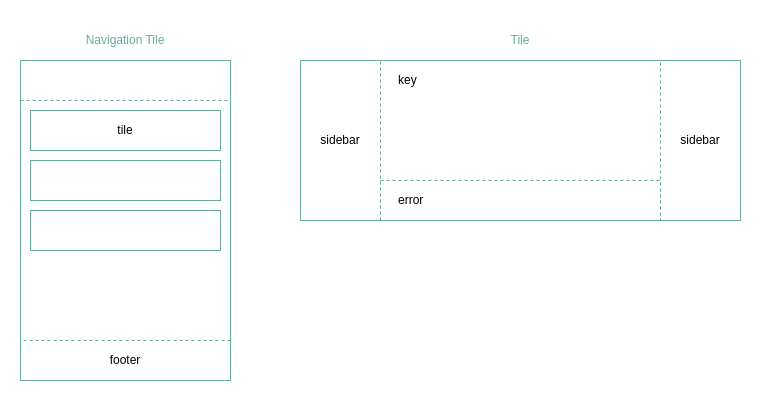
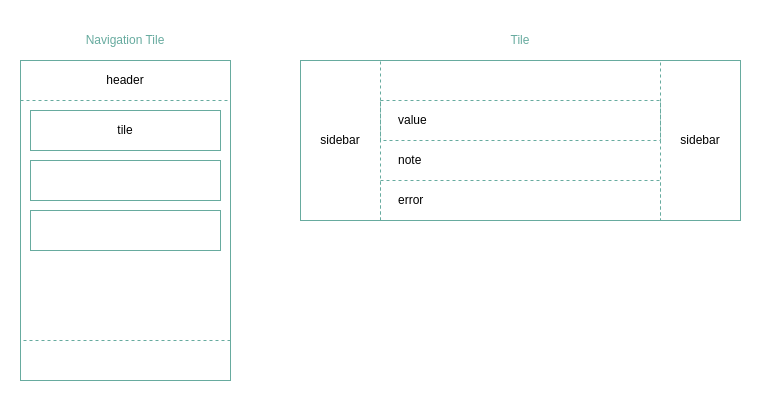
+ <mxCell id="9" value="&lt;font style=&quot;font-size: 12px;&quot;&gt;header&lt;/font&gt;" style="rounded=0;whiteSpace=wrap;html=1;fontSize=24;align=center;fillColor=none;strokeColor=none;verticalAlign=middle;spacingBottom=8;" vertex="1" parent="1"><mxGeometry x="20" y="60" width="210" height="40" as="geometry" /></mxCell>
- <mxCell id="12" value="&lt;font style=&quot;font-size: 12px;&quot;&gt;key&lt;/font&gt;" style="rounded=0;whiteSpace=wrap;html=1;fontSize=24;align=left;fillColor=none;strokeColor=none;verticalAlign=middle;spacingBottom=8;spacingLeft=16;" vertex="1" parent="1"><mxGeometry x="380" y="60" width="280" height="40" as="geometry" /></mxCell>
+ <mxCell id="13" value="&lt;font style=&quot;font-size: 12px;&quot;&gt;value&lt;/font&gt;" style="rounded=0;whiteSpace=wrap;html=1;fontSize=24;align=left;fillColor=none;strokeColor=#67AB9F;verticalAlign=middle;spacingBottom=8;dashed=1;spacingLeft=16;" vertex="1" parent="1"><mxGeometry x="380" y="100" width="280" height="40" as="geometry" /></mxCell>
+ <mxCell id="14" value="&lt;font style=&quot;font-size: 12px;&quot;&gt;note&lt;/font&gt;" style="rounded=0;whiteSpace=wrap;html=1;fontSize=24;align=left;fillColor=none;strokeColor=none;verticalAlign=middle;spacingBottom=8;dashed=1;spacingLeft=16;" vertex="1" parent="1"><mxGeometry x="380" y="140" width="280" height="40" as="geometry" /></mxCell>
- <mxCell id="10" value="&lt;font style=&quot;font-size: 12px;&quot;&gt;footer&lt;/font&gt;" style="rounded=0;whiteSpace=wrap;html=1;fontSize=24;align=center;fillColor=none;strokeColor=none;verticalAlign=middle;spacingBottom=8;" vertex="1" parent="1"><mxGeometry x="20" y="340" width="210" height="40" as="geometry" /></mxCell>
